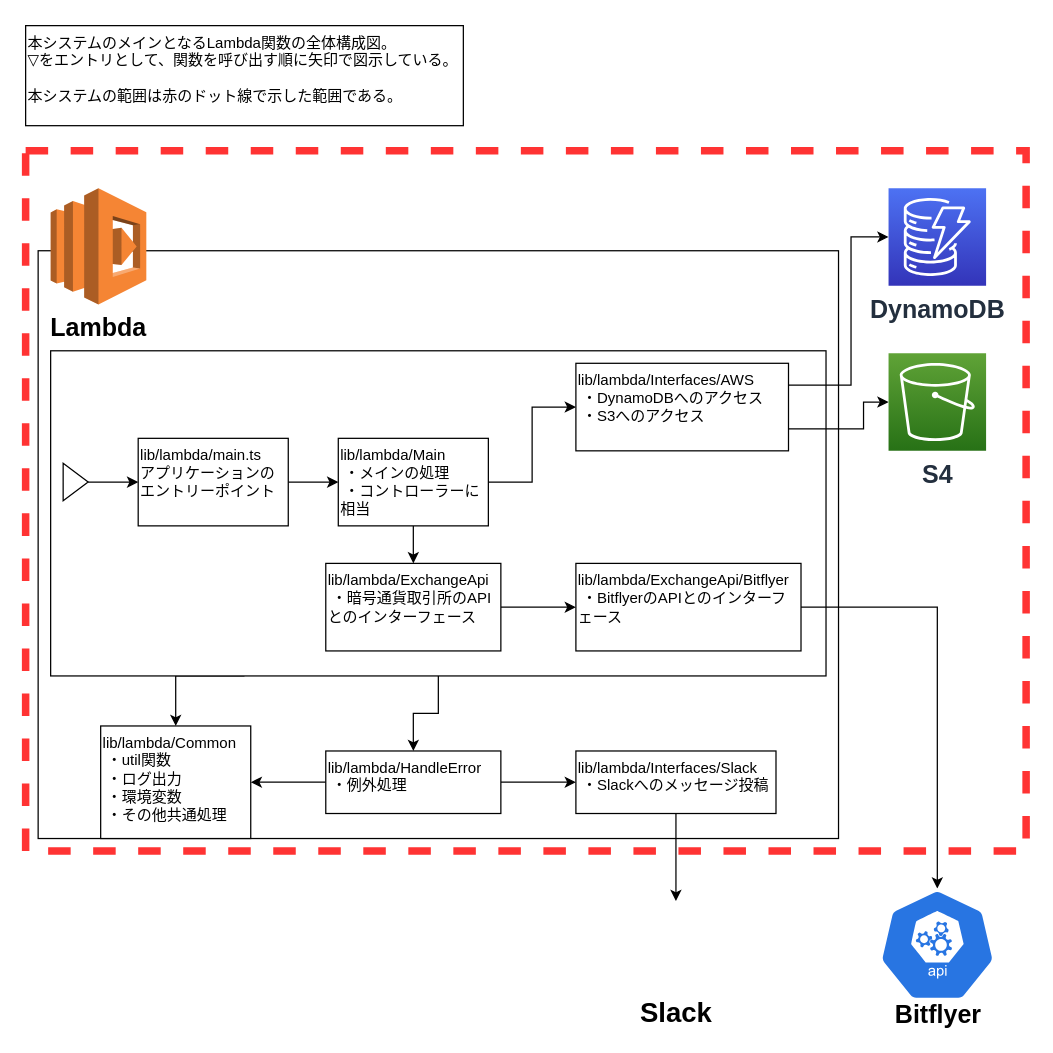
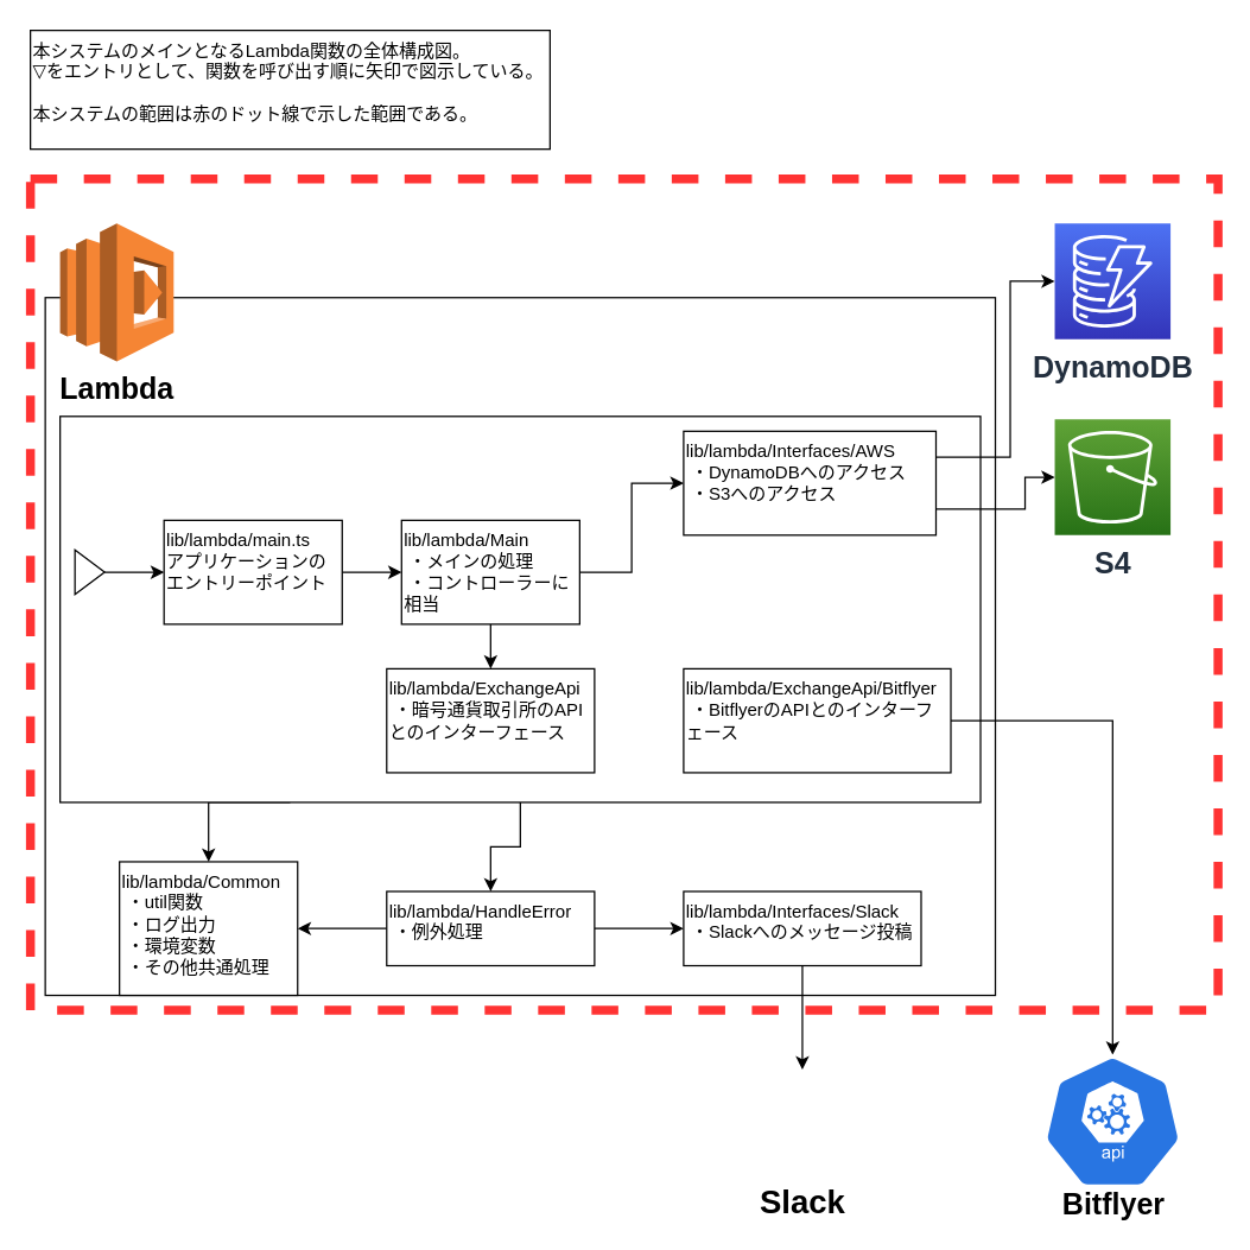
- <mxCell id="18" style="edgeStyle=orthogonalEdgeStyle;rounded=0;orthogonalLoop=1;jettySize=auto;html=1;exitX=1;exitY=0.5;exitDx=0;exitDy=0;entryX=0;entryY=0.5;entryDx=0;entryDy=0;" edge="1" parent="1" source="19" target="26"><mxGeometry relative="1" as="geometry" /></mxCell>
